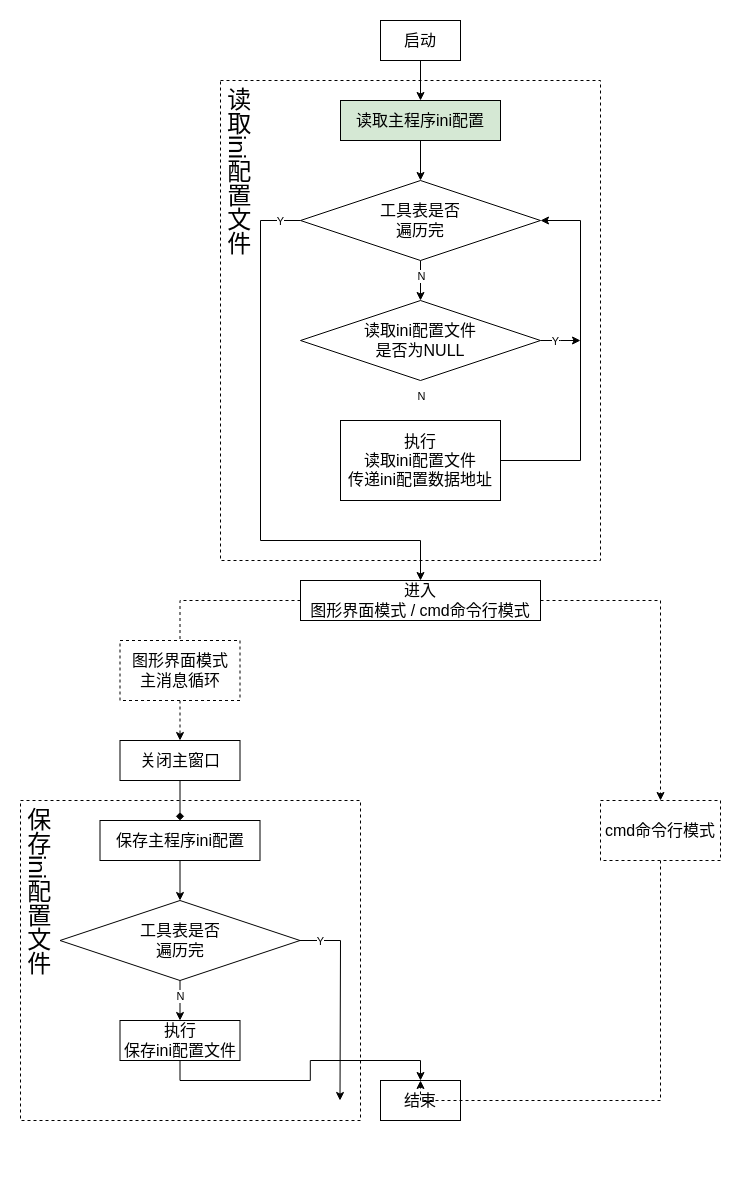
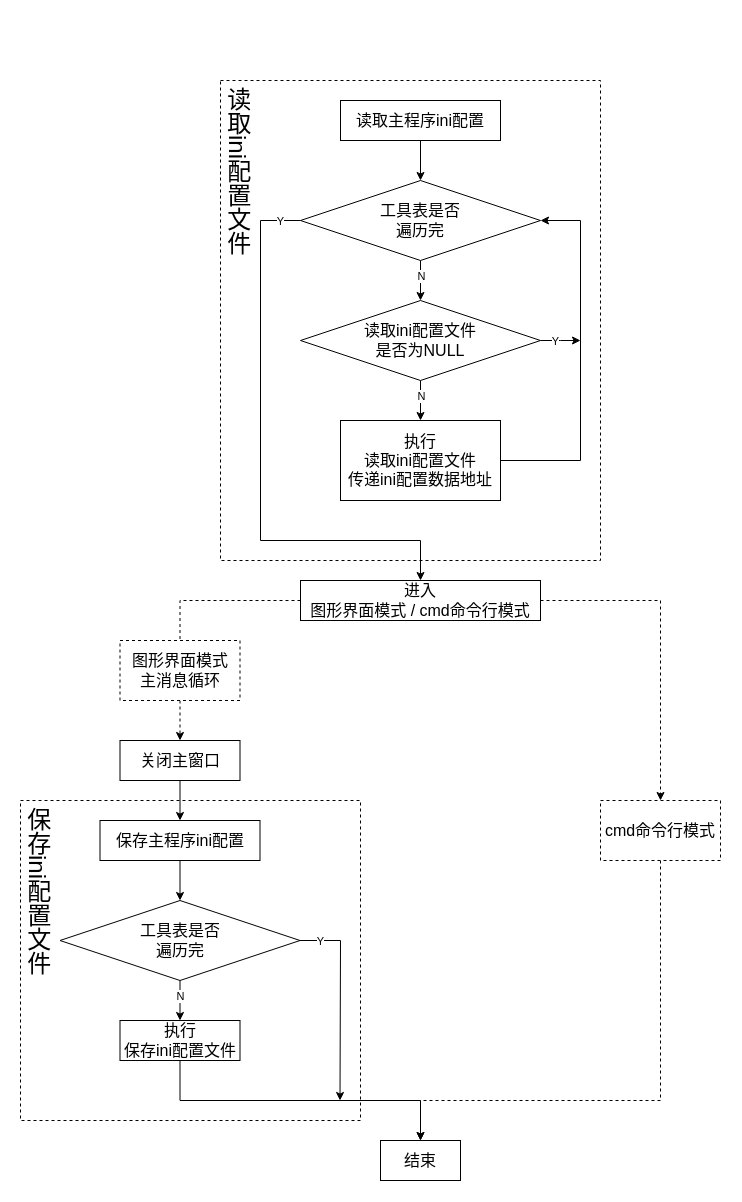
- <mxCell id="3" value="启动" style="rounded=0;whiteSpace=wrap;html=1;fontSize=16;fontFamily=Helvetica;" parent="1" vertex="1"><mxGeometry x="380" y="20" width="80" height="40" as="geometry" /></mxCell>
- <mxCell id="2" value="" style="edgeStyle=orthogonalEdgeStyle;rounded=0;orthogonalLoop=1;jettySize=auto;html=1;" edge="1" parent="1" source="3" target="34"><mxGeometry relative="1" as="geometry" /></mxCell>
- <mxCell id="34" value="读取主程序ini配置" style="rounded=0;whiteSpace=wrap;html=1;fontSize=16;fontFamily=Helvetica;fillColor=#d5e8d4;" vertex="1" parent="1"><mxGeometry x="340" y="100" width="160" height="40" as="geometry" /></mxCell>
+ <mxCell id="34" value="读取主程序ini配置" style="rounded=0;whiteSpace=wrap;html=1;fontSize=16;fontFamily=Helvetica;" vertex="1" parent="1"><mxGeometry x="340" y="100" width="160" height="40" as="geometry" /></mxCell>
+ <mxCell id="9" value="" style="edgeStyle=orthogonalEdgeStyle;rounded=0;orthogonalLoop=1;jettySize=auto;html=1;fontFamily=Helvetica;" parent="1" source="12" target="14" edge="1"><mxGeometry relative="1" as="geometry" /></mxCell>
- <mxCell id="36" value="" style="edgeStyle=orthogonalEdgeStyle;rounded=0;orthogonalLoop=1;jettySize=auto;html=1;endArrow=diamond;" edge="1" parent="1" source="20" target="37"><mxGeometry relative="1" as="geometry"><mxPoint x="180" y="780" as="sourcePoint" /><mxPoint x="180" y="900" as="targetPoint" /></mxGeometry></mxCell>
+ <mxCell id="36" value="" style="edgeStyle=orthogonalEdgeStyle;rounded=0;orthogonalLoop=1;jettySize=auto;html=1;" edge="1" parent="1" source="20" target="37"><mxGeometry relative="1" as="geometry"><mxPoint x="180" y="780" as="sourcePoint" /><mxPoint x="180" y="900" as="targetPoint" /></mxGeometry></mxCell>
- <mxCell id="28" value="结束" style="rounded=0;whiteSpace=wrap;html=1;fontSize=16;fontFamily=Helvetica;" parent="1" vertex="1"><mxGeometry x="380" y="1080" width="80" height="40" as="geometry" /></mxCell>
+ <mxCell id="28" value="结束" style="rounded=0;whiteSpace=wrap;html=1;fontSize=16;fontFamily=Helvetica;" parent="1" vertex="1"><mxGeometry x="380" y="1140" width="80" height="40" as="geometry" /></mxCell>
